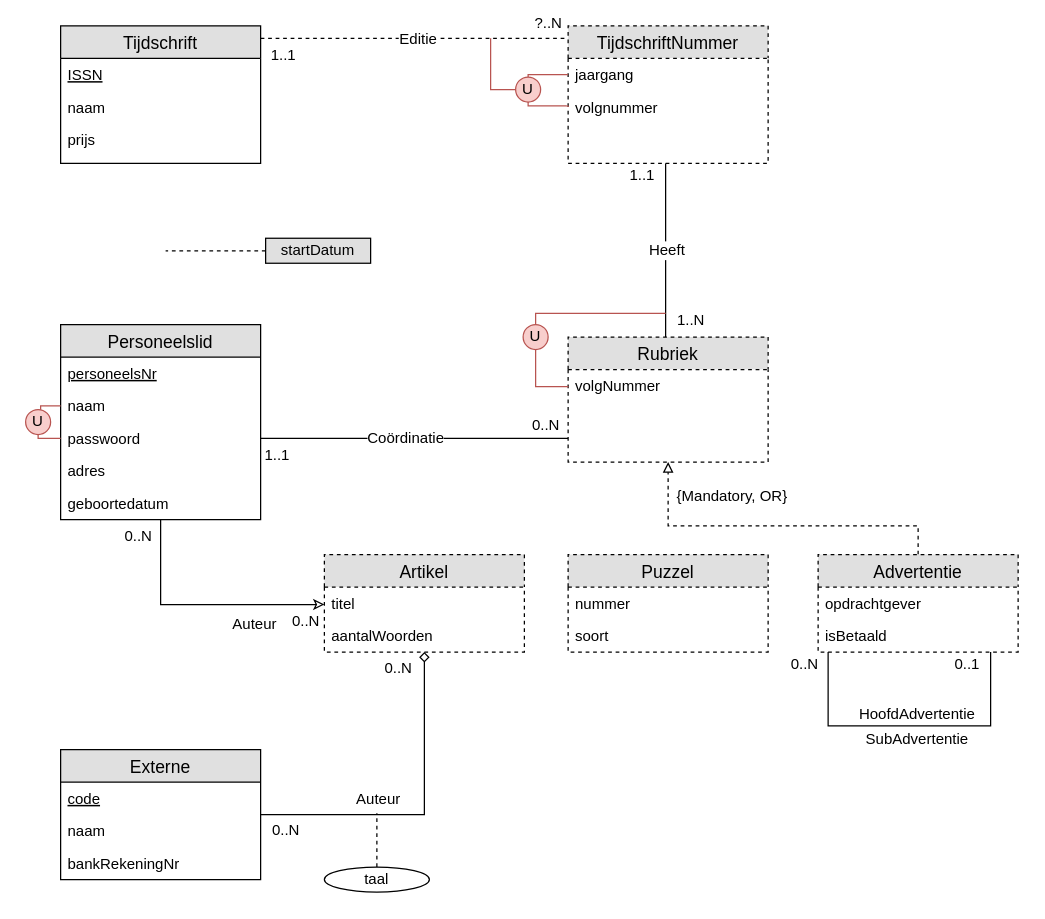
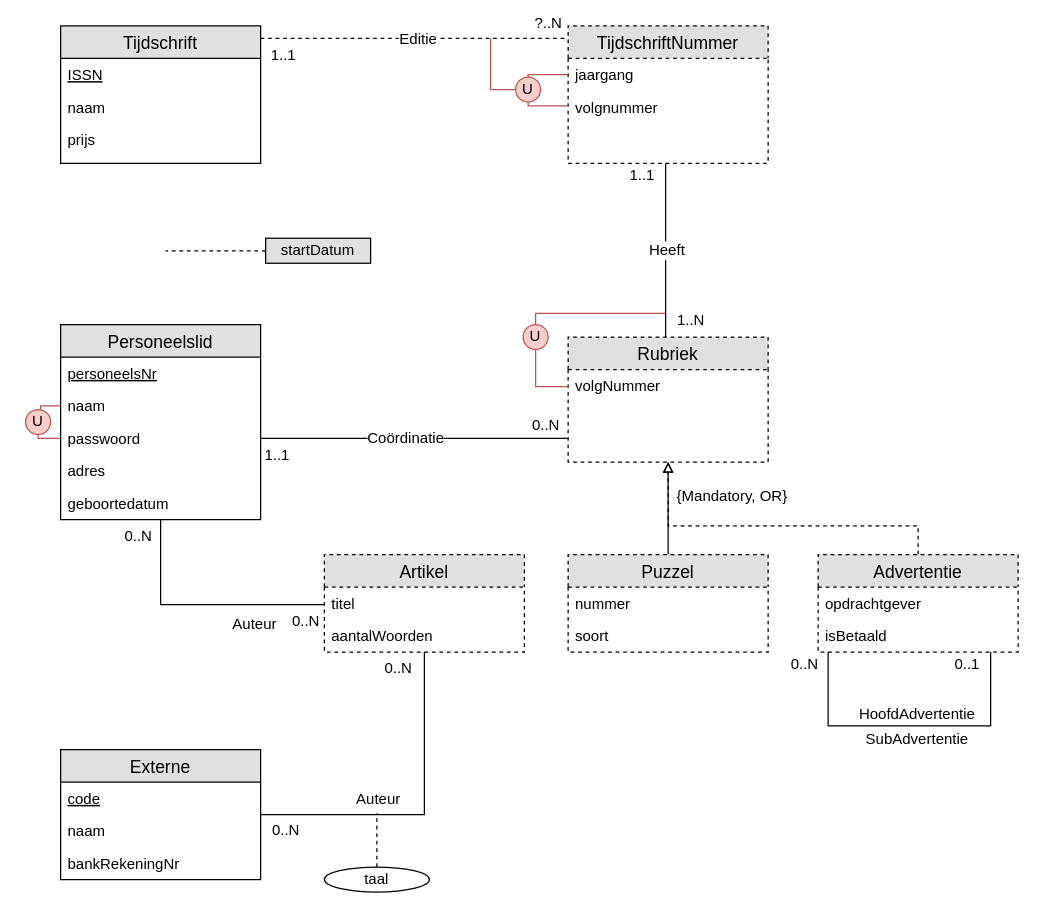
+ <mxCell id="36" style="edgeStyle=orthogonalEdgeStyle;rounded=0;orthogonalLoop=1;jettySize=auto;html=1;endArrow=block;endFill=0;" edge="1" parent="1" source="37" target="31"><mxGeometry relative="1" as="geometry" /></mxCell>
- <mxCell id="14" style="edgeStyle=orthogonalEdgeStyle;rounded=0;orthogonalLoop=1;jettySize=auto;html=1;endArrow=classic;endFill=0;" edge="1" parent="1" source="18" target="33"><mxGeometry relative="1" as="geometry"><Array as="points"><mxPoint x="128" y="483" /></Array></mxGeometry></mxCell>
+ <mxCell id="14" style="edgeStyle=orthogonalEdgeStyle;rounded=0;orthogonalLoop=1;jettySize=auto;html=1;endArrow=none;endFill=0;" edge="1" parent="1" source="18" target="33"><mxGeometry relative="1" as="geometry"><Array as="points"><mxPoint x="128" y="483" /></Array></mxGeometry></mxCell>
- <mxCell id="45" style="edgeStyle=orthogonalEdgeStyle;rounded=0;orthogonalLoop=1;jettySize=auto;html=1;endArrow=diamond;endFill=0;" edge="1" parent="1" source="49" target="33"><mxGeometry relative="1" as="geometry" /></mxCell>
+ <mxCell id="45" style="edgeStyle=orthogonalEdgeStyle;rounded=0;orthogonalLoop=1;jettySize=auto;html=1;endArrow=none;endFill=0;" edge="1" parent="1" source="49" target="33"><mxGeometry relative="1" as="geometry" /></mxCell>
